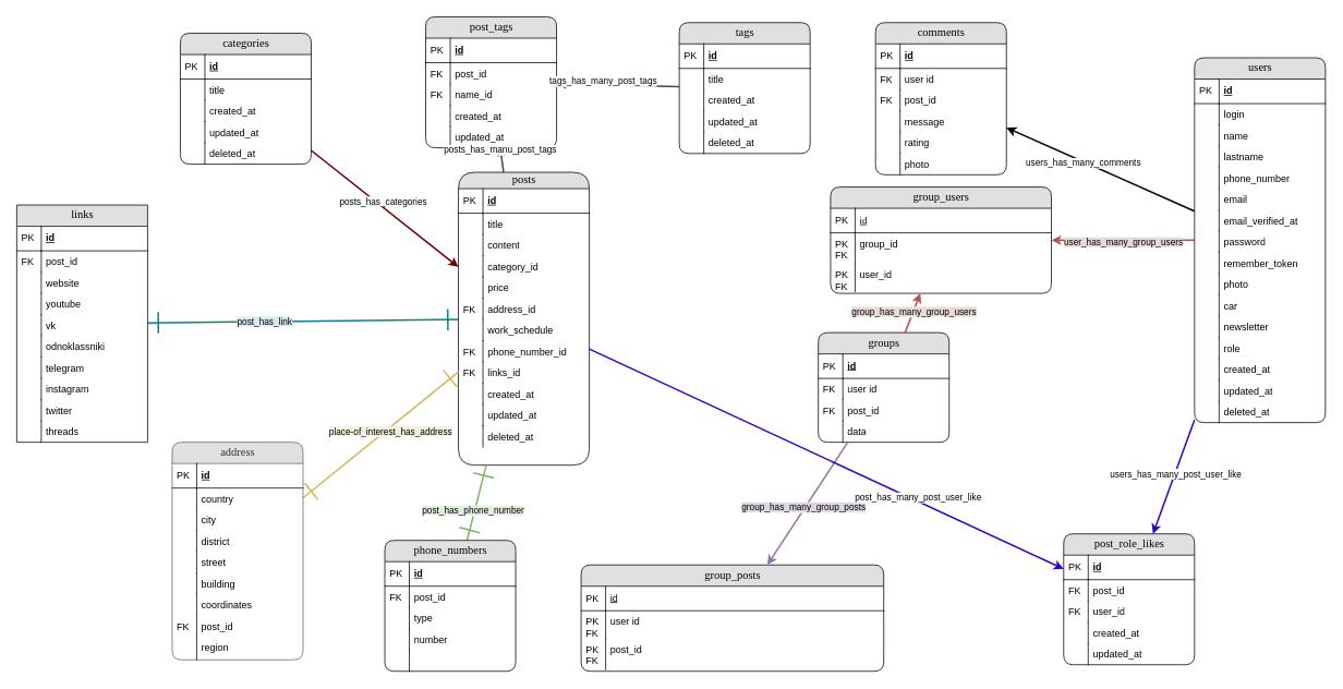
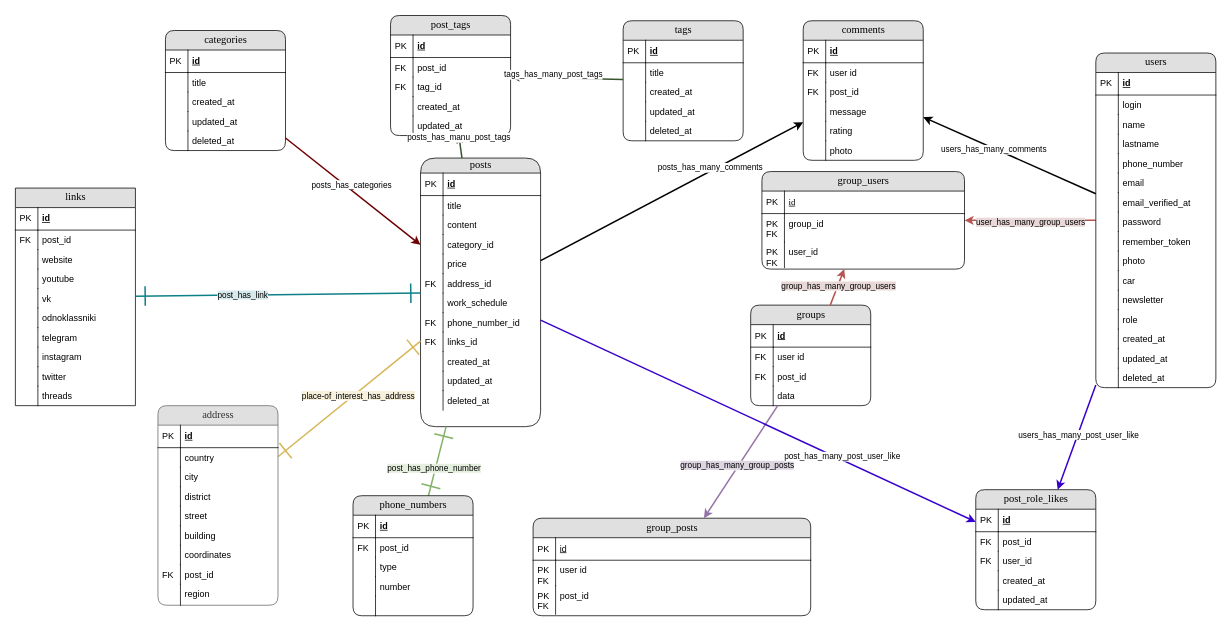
- <mxCell id="175" value="name_id" style="shape=partialRectangle;top=0;left=0;right=0;bottom=0;html=1;align=left;verticalAlign=top;fillColor=none;spacingLeft=34;spacingRight=4;whiteSpace=wrap;overflow=hidden;rotatable=0;points=[[0,0.5],[1,0.5]];portConstraint=eastwest;dropTarget=0;" vertex="1" parent="170"><mxGeometry y="82" width="160" height="26" as="geometry" /></mxCell>
+ <mxCell id="175" value="tag_id" style="shape=partialRectangle;top=0;left=0;right=0;bottom=0;html=1;align=left;verticalAlign=top;fillColor=none;spacingLeft=34;spacingRight=4;whiteSpace=wrap;overflow=hidden;rotatable=0;points=[[0,0.5],[1,0.5]];portConstraint=eastwest;dropTarget=0;" vertex="1" parent="170"><mxGeometry y="82" width="160" height="26" as="geometry" /></mxCell>
+ <mxCell id="213" value="" style="endArrow=classic;html=1;rounded=0;startArrow=none;startFill=0;endFill=1;strokeWidth=2;" edge="1" parent="1" source="2" target="27"><mxGeometry width="50" height="50" relative="1" as="geometry"><mxPoint x="760" y="230" as="sourcePoint" /><mxPoint x="810" y="180" as="targetPoint" /></mxGeometry></mxCell>
+ <mxCell id="214" value="posts_has_many_comments" style="edgeLabel;html=1;align=center;verticalAlign=middle;resizable=0;points=[];" vertex="1" connectable="0" parent="213"><mxGeometry x="0.305" y="5" relative="1" as="geometry"><mxPoint as="offset" /></mxGeometry></mxCell>
